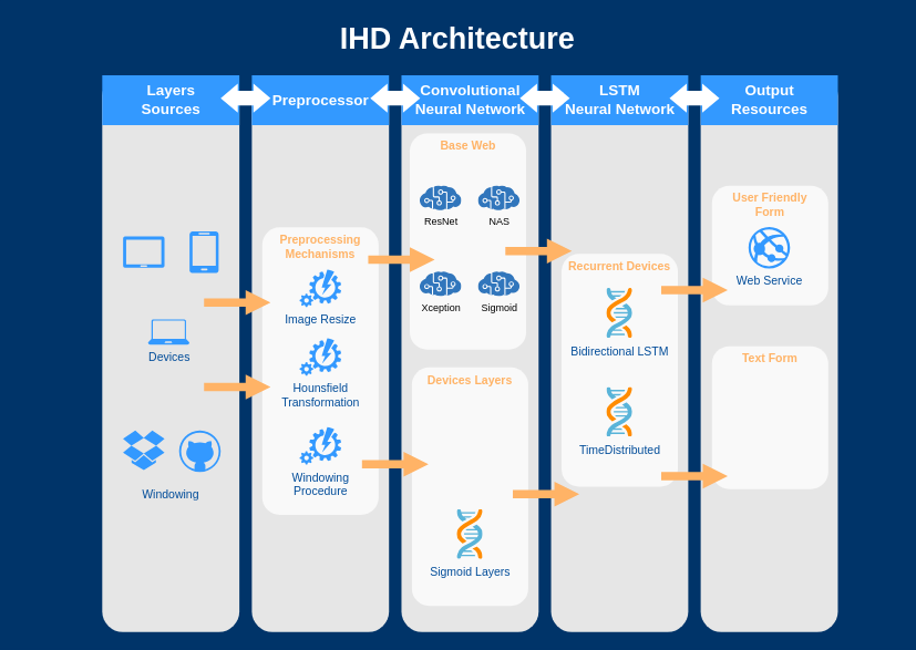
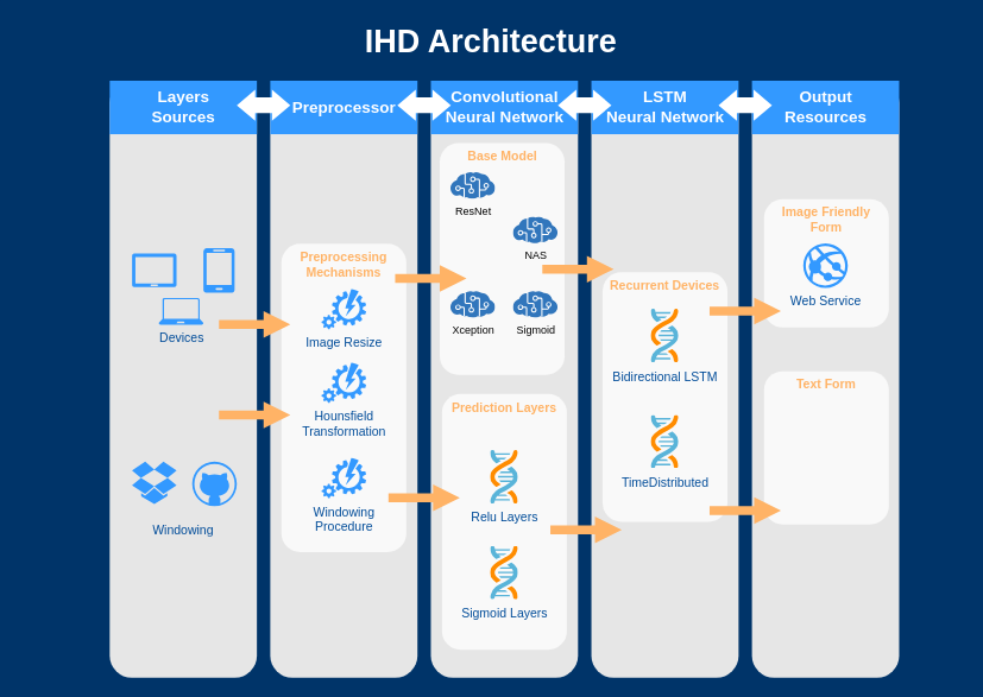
- <mxCell id="23" value="Base Web" style="rounded=1;whiteSpace=wrap;html=1;dashed=1;strokeColor=none;strokeWidth=2;fillColor=#FFFFFF;fontFamily=Helvetica;fontSize=14;fontColor=#FFB366;opacity=75;verticalAlign=top;fontStyle=1" parent="1" vertex="1"><mxGeometry x="492.5" y="160" width="140" height="260" as="geometry" /></mxCell>
+ <mxCell id="23" value="Base Model" style="rounded=1;whiteSpace=wrap;html=1;dashed=1;strokeColor=none;strokeWidth=2;fillColor=#FFFFFF;fontFamily=Helvetica;fontSize=14;fontColor=#FFB366;opacity=75;verticalAlign=top;fontStyle=1" parent="1" vertex="1"><mxGeometry x="492.5" y="160" width="140" height="260" as="geometry" /></mxCell>
- <mxCell id="39" value="ResNet&lt;br&gt;" style="aspect=fixed;html=1;points=[];align=center;image;fontSize=12;image=img/lib/mscae/Cognitive_Services.svg;labelBackgroundColor=none;" vertex="1" parent="1"><mxGeometry x="505" y="223" width="50" height="30" as="geometry" /></mxCell>
+ <mxCell id="39" value="ResNet&lt;br&gt;" style="aspect=fixed;html=1;points=[];align=center;image;fontSize=12;image=img/lib/mscae/Cognitive_Services.svg;labelBackgroundColor=none;" vertex="1" parent="1"><mxGeometry x="505" y="193" width="50" height="30" as="geometry" /></mxCell>
- <mxCell id="40" value="NAS" style="aspect=fixed;html=1;points=[];align=center;image;fontSize=12;image=img/lib/mscae/Cognitive_Services.svg;labelBackgroundColor=none;" vertex="1" parent="1"><mxGeometry x="575" y="223" width="50" height="30" as="geometry" /></mxCell>
+ <mxCell id="40" value="NAS" style="aspect=fixed;html=1;points=[];align=center;image;fontSize=12;image=img/lib/mscae/Cognitive_Services.svg;labelBackgroundColor=none;" vertex="1" parent="1"><mxGeometry x="575" y="243" width="50" height="30" as="geometry" /></mxCell>
- <mxCell id="26" value="User Friendly&lt;br&gt;Form" style="rounded=1;whiteSpace=wrap;html=1;dashed=1;strokeColor=none;strokeWidth=2;fillColor=#FFFFFF;fontFamily=Helvetica;fontSize=14;fontColor=#FFB366;opacity=75;verticalAlign=top;fontStyle=1" parent="1" vertex="1"><mxGeometry x="856" y="223" width="140" height="144" as="geometry" /></mxCell>
+ <mxCell id="26" value="Image Friendly&lt;br&gt;Form" style="rounded=1;whiteSpace=wrap;html=1;dashed=1;strokeColor=none;strokeWidth=2;fillColor=#FFFFFF;fontFamily=Helvetica;fontSize=14;fontColor=#FFB366;opacity=75;verticalAlign=top;fontStyle=1" parent="1" vertex="1"><mxGeometry x="856" y="223" width="140" height="144" as="geometry" /></mxCell>
- <mxCell id="18" value="Devices" style="verticalLabelPosition=bottom;html=1;verticalAlign=top;strokeColor=none;fillColor=#3399FF;shape=mxgraph.azure.laptop;dashed=1;fontFamily=Helvetica;fontSize=14;fontColor=#004C99" parent="1" vertex="1"><mxGeometry x="177.5" y="384" width="50" height="30" as="geometry" /></mxCell>
+ <mxCell id="18" value="Devices" style="verticalLabelPosition=bottom;html=1;verticalAlign=top;strokeColor=none;fillColor=#3399FF;shape=mxgraph.azure.laptop;dashed=1;fontFamily=Helvetica;fontSize=14;fontColor=#004C99" parent="1" vertex="1"><mxGeometry x="177.5" y="334" width="50" height="30" as="geometry" /></mxCell>
- <mxCell id="24" value="Devices Layers" style="rounded=1;whiteSpace=wrap;html=1;dashed=1;strokeColor=none;strokeWidth=2;fillColor=#FFFFFF;fontFamily=Helvetica;fontSize=14;fontColor=#FFB366;opacity=75;verticalAlign=top;fontStyle=1" parent="1" vertex="1"><mxGeometry x="495" y="441.5" width="140" height="287" as="geometry" /></mxCell>
+ <mxCell id="24" value="Prediction Layers" style="rounded=1;whiteSpace=wrap;html=1;dashed=1;strokeColor=none;strokeWidth=2;fillColor=#FFFFFF;fontFamily=Helvetica;fontSize=14;fontColor=#FFB366;opacity=75;verticalAlign=top;fontStyle=1" parent="1" vertex="1"><mxGeometry x="495" y="441.5" width="140" height="287" as="geometry" /></mxCell>
+ <mxCell id="37" value="Relu Layers" style="aspect=fixed;html=1;points=[];align=center;image;fontSize=14;image=img/lib/mscae/Genomics_Accounts.svg;labelBackgroundColor=none;fontColor=#004C99;" vertex="1" parent="1"><mxGeometry x="549.5" y="505" width="31" height="60" as="geometry" /></mxCell>
